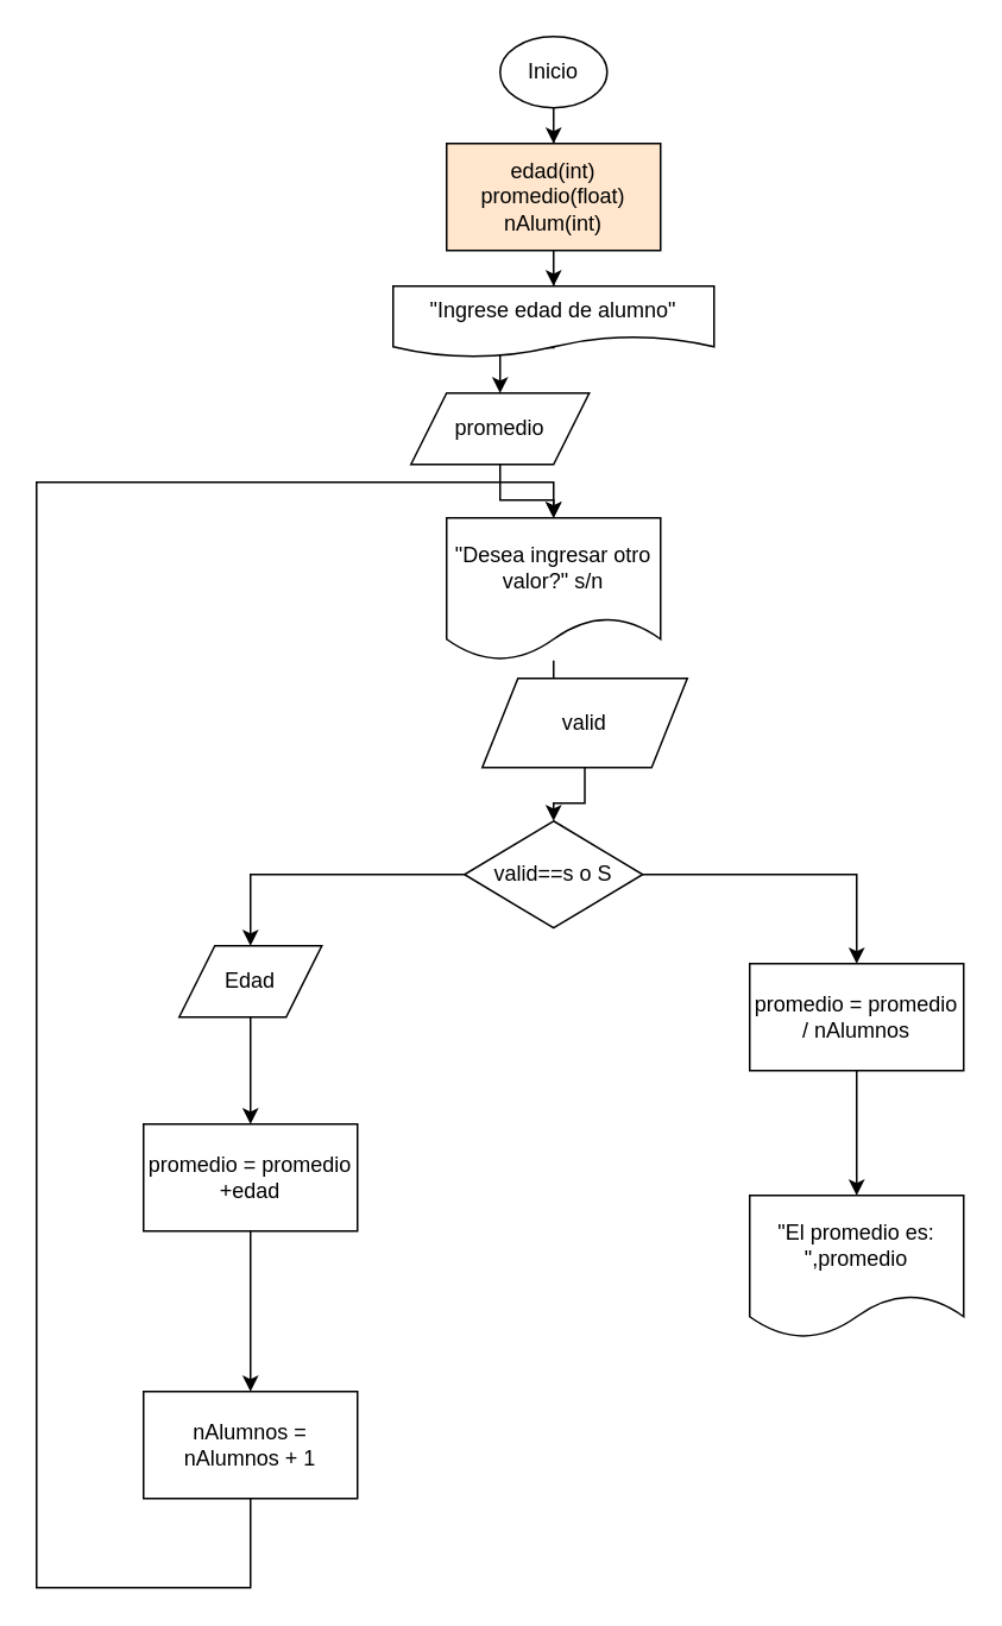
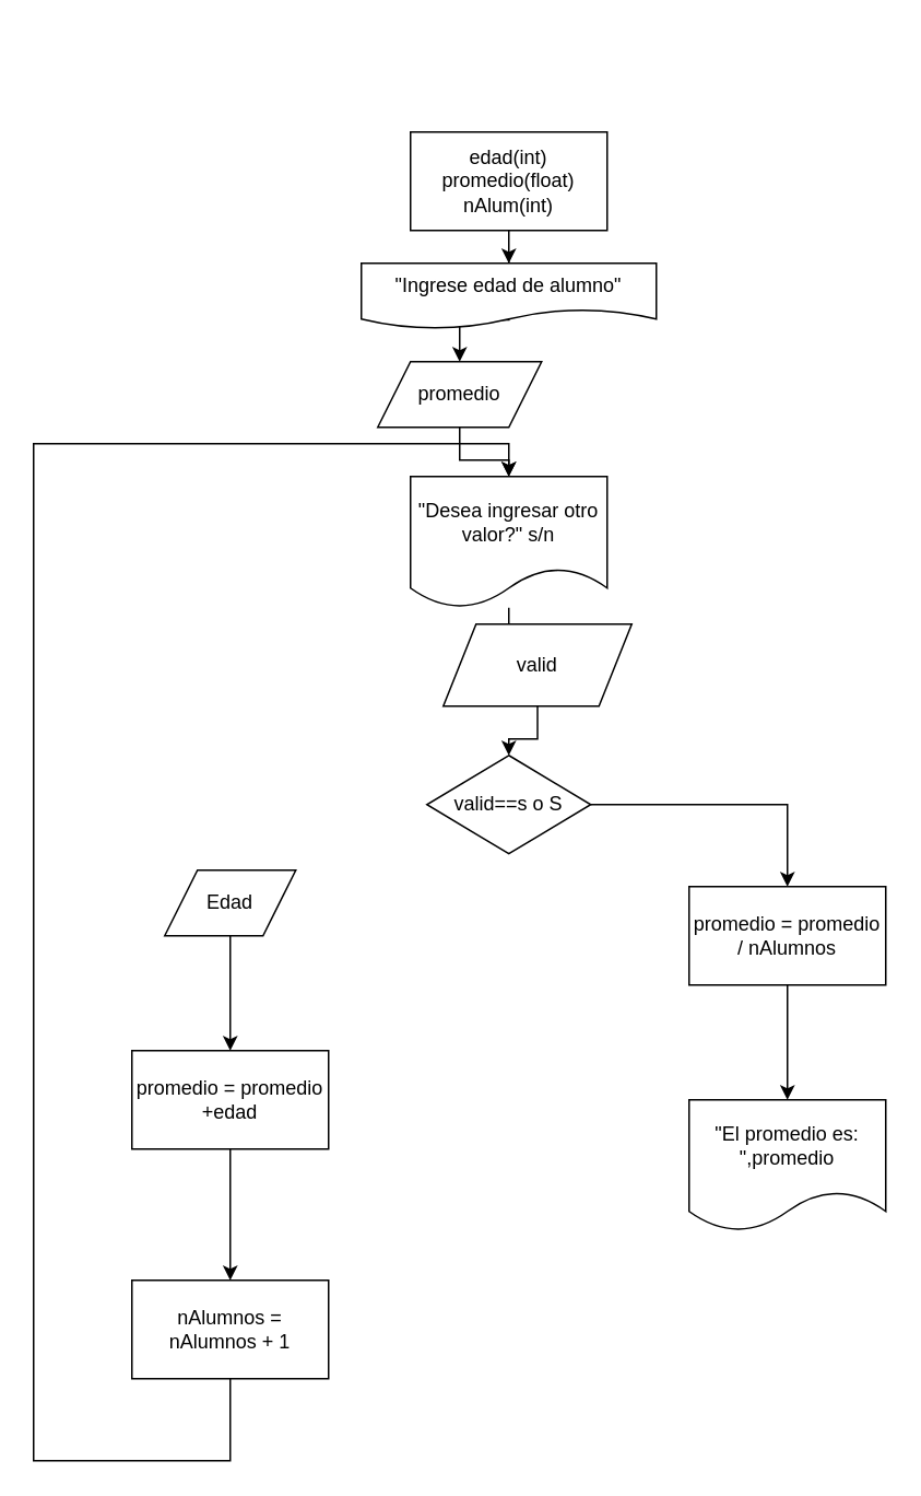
- <mxCell id="3" value="Inicio" style="ellipse;whiteSpace=wrap;html=1;" vertex="1" parent="1"><mxGeometry x="280" y="20" width="60" height="40" as="geometry" /></mxCell>
- <mxCell id="2" value="" style="edgeStyle=orthogonalEdgeStyle;rounded=0;orthogonalLoop=1;jettySize=auto;html=1;" edge="1" parent="1" source="3" target="5"><mxGeometry relative="1" as="geometry" /></mxCell>
- <mxCell id="5" value="edad(int)&lt;br&gt;promedio(float)&lt;br&gt;nAlum(int)" style="whiteSpace=wrap;html=1;fillColor=#ffe6cc;" vertex="1" parent="1"><mxGeometry x="250" y="80" width="120" height="60" as="geometry" /></mxCell>
+ <mxCell id="5" value="edad(int)&lt;br&gt;promedio(float)&lt;br&gt;nAlum(int)" style="whiteSpace=wrap;html=1;" vertex="1" parent="1"><mxGeometry x="250" y="80" width="120" height="60" as="geometry" /></mxCell>
- <mxCell id="14" value="" style="edgeStyle=orthogonalEdgeStyle;rounded=0;orthogonalLoop=1;jettySize=auto;html=1;" edge="1" parent="1" source="16" target="18"><mxGeometry relative="1" as="geometry" /></mxCell>
- <mxCell id="21" value="promedio = promedio +edad" style="whiteSpace=wrap;html=1;" vertex="1" parent="1"><mxGeometry x="80" y="630" width="120" height="60" as="geometry" /></mxCell>
+ <mxCell id="21" value="promedio = promedio +edad" style="whiteSpace=wrap;html=1;" vertex="1" parent="1"><mxGeometry x="80" y="640" width="120" height="60" as="geometry" /></mxCell>
